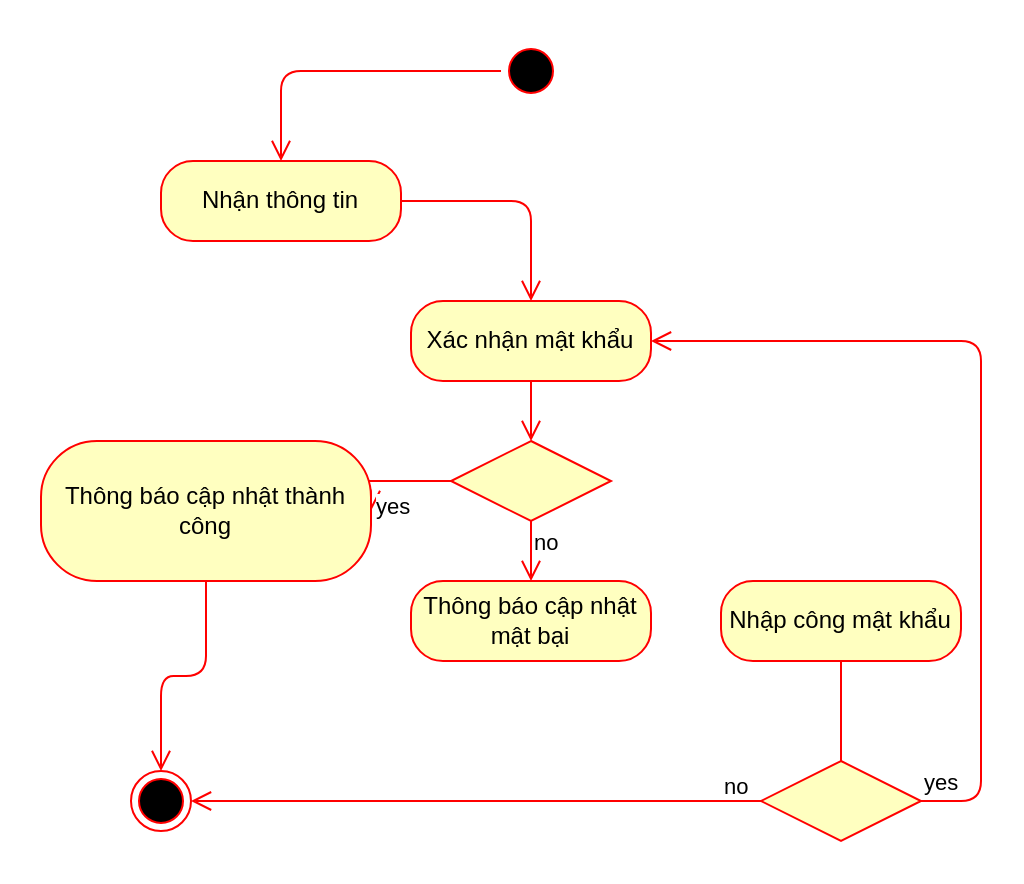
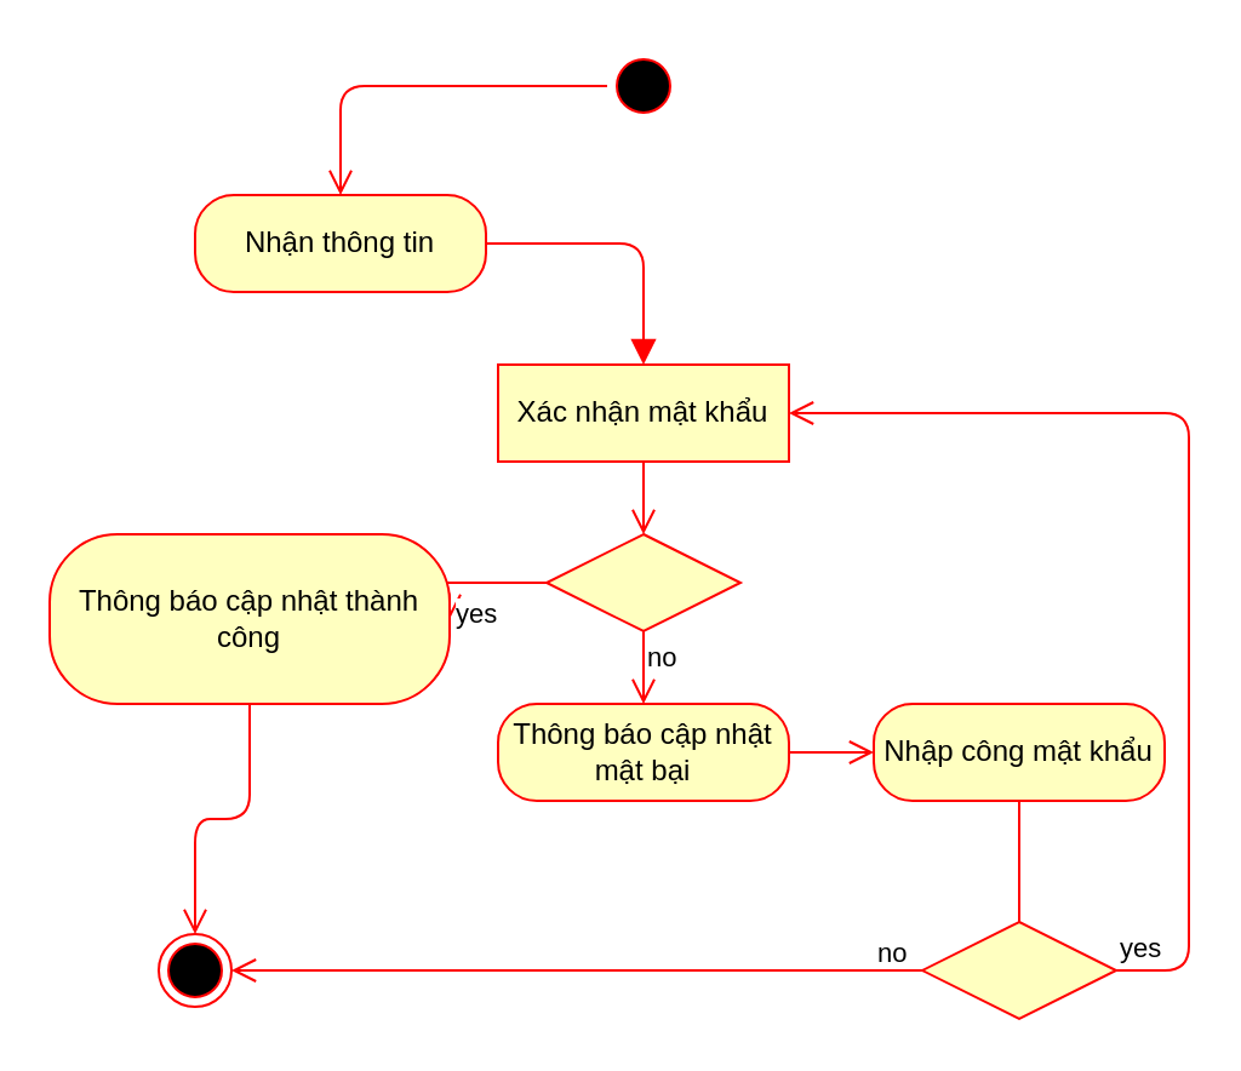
- <mxCell id="6" value="" style="edgeStyle=orthogonalEdgeStyle;html=1;verticalAlign=bottom;endArrow=open;endSize=8;strokeColor=#ff0000;entryX=0.5;entryY=0;entryDx=0;entryDy=0;" edge="1" source="5" parent="1" target="10"><mxGeometry relative="1" as="geometry"><mxPoint x="60" y="140" as="targetPoint" /></mxGeometry></mxCell>
+ <mxCell id="6" value="" style="edgeStyle=orthogonalEdgeStyle;html=1;verticalAlign=bottom;endArrow=block;endSize=8;strokeColor=#ff0000;entryX=0.5;entryY=0;entryDx=0;entryDy=0;" edge="1" source="5" parent="1" target="10"><mxGeometry relative="1" as="geometry"><mxPoint x="60" y="140" as="targetPoint" /></mxGeometry></mxCell>
- <mxCell id="10" value="Xác nhận mật khẩu" style="rounded=1;whiteSpace=wrap;html=1;arcSize=40;fontColor=#000000;fillColor=#ffffc0;strokeColor=#ff0000;" vertex="1" parent="1"><mxGeometry x="205" y="150" width="120" height="40" as="geometry" /></mxCell>
+ <mxCell id="10" value="Xác nhận mật khẩu" style="whiteSpace=wrap;html=1;arcSize=40;fontColor=#000000;fillColor=#ffffc0;strokeColor=#ff0000;rounded=0;" vertex="1" parent="1"><mxGeometry x="205" y="150" width="120" height="40" as="geometry" /></mxCell>
+ <mxCell id="15" value="" style="edgeStyle=orthogonalEdgeStyle;html=1;verticalAlign=bottom;endArrow=open;endSize=8;strokeColor=#ff0000;" edge="1" source="14" parent="1" target="16"><mxGeometry relative="1" as="geometry"><mxPoint x="510" y="170" as="targetPoint" /></mxGeometry></mxCell>
